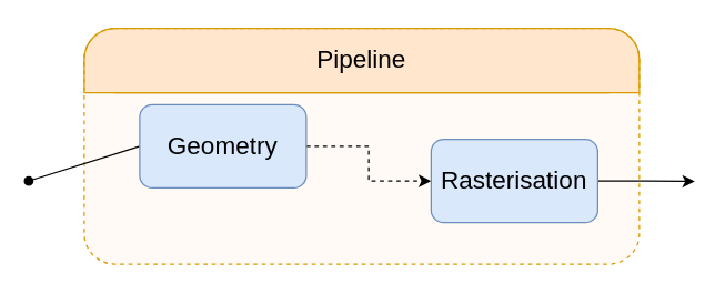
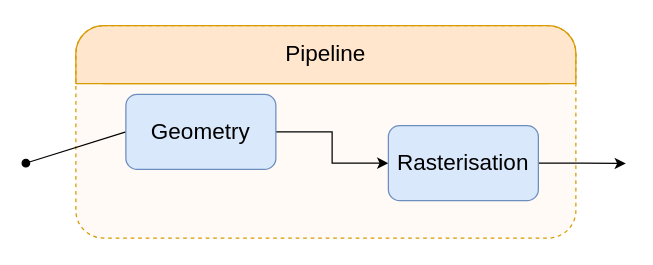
- <mxCell id="14" value="" parent="1" style="edgeStyle=orthogonalEdgeStyle;rounded=0;orthogonalLoop=1;jettySize=auto;html=1;startArrow=none;startFill=0;dashed=1;" target="17" source="15" edge="1"><mxGeometry as="geometry" relative="1" /></mxCell>
+ <mxCell id="14" value="" parent="1" style="edgeStyle=orthogonalEdgeStyle;rounded=0;orthogonalLoop=1;jettySize=auto;html=1;startArrow=none;startFill=0;" target="17" source="15" edge="1"><mxGeometry as="geometry" relative="1" /></mxCell>
